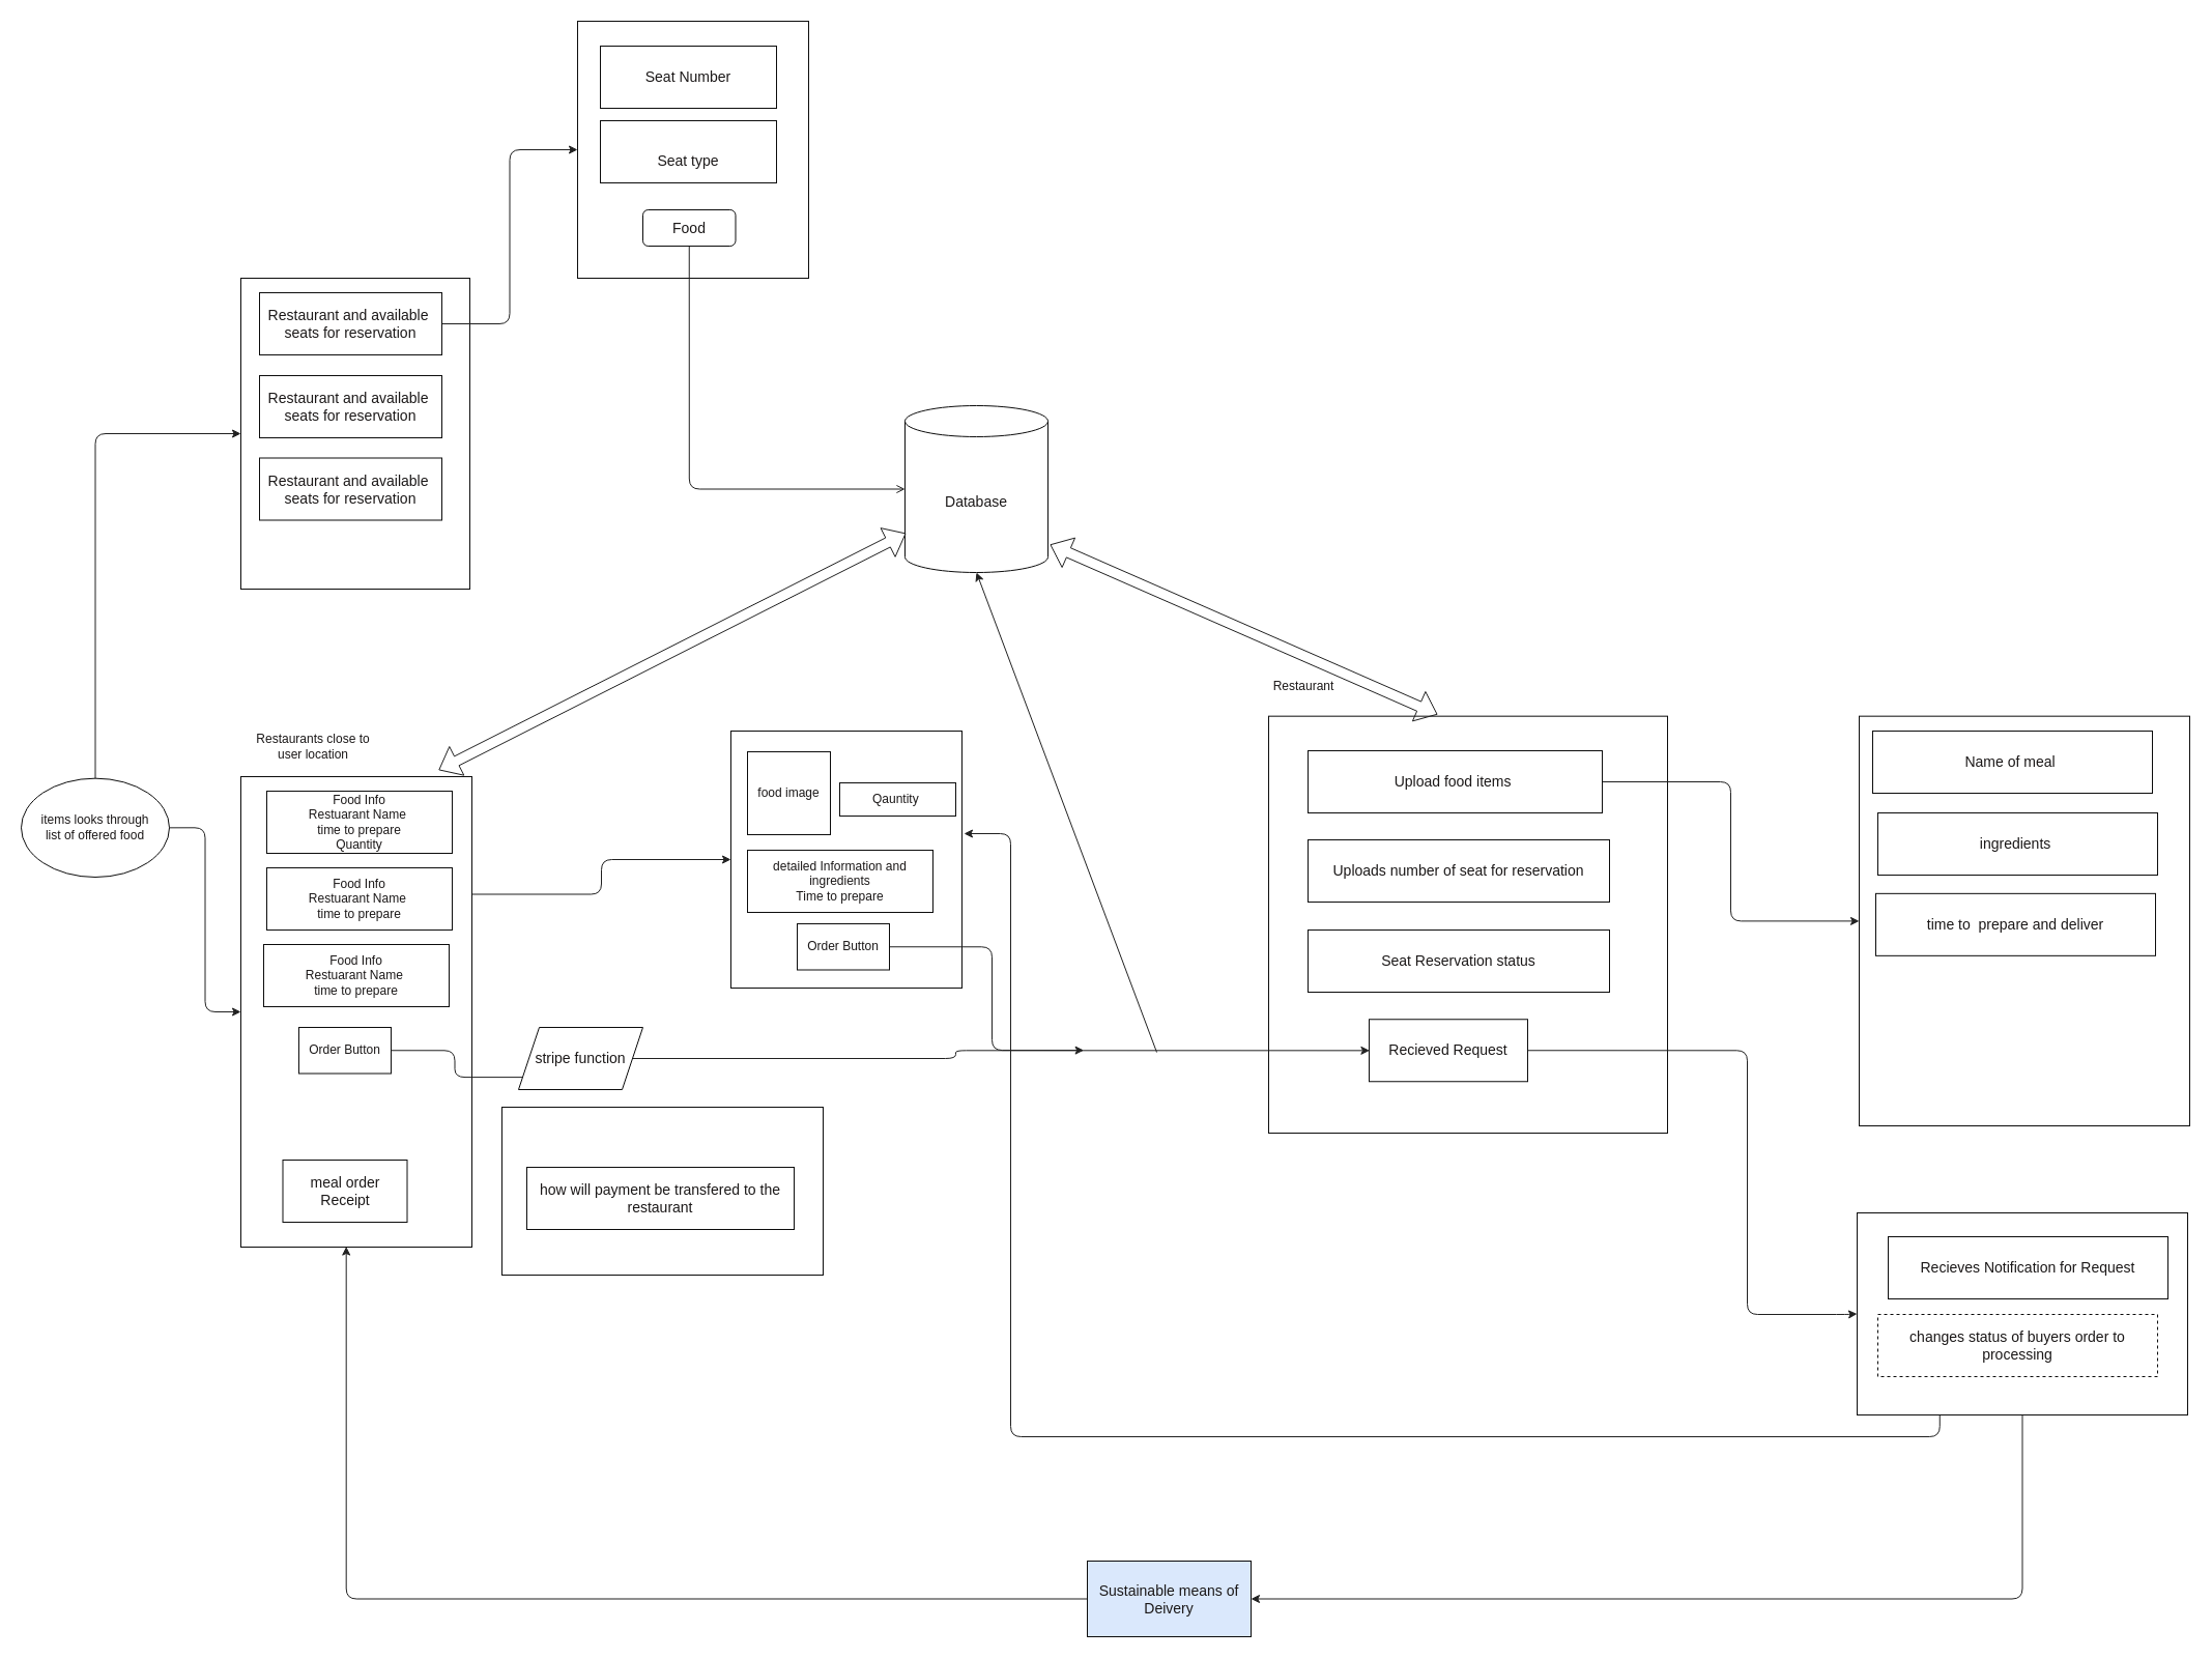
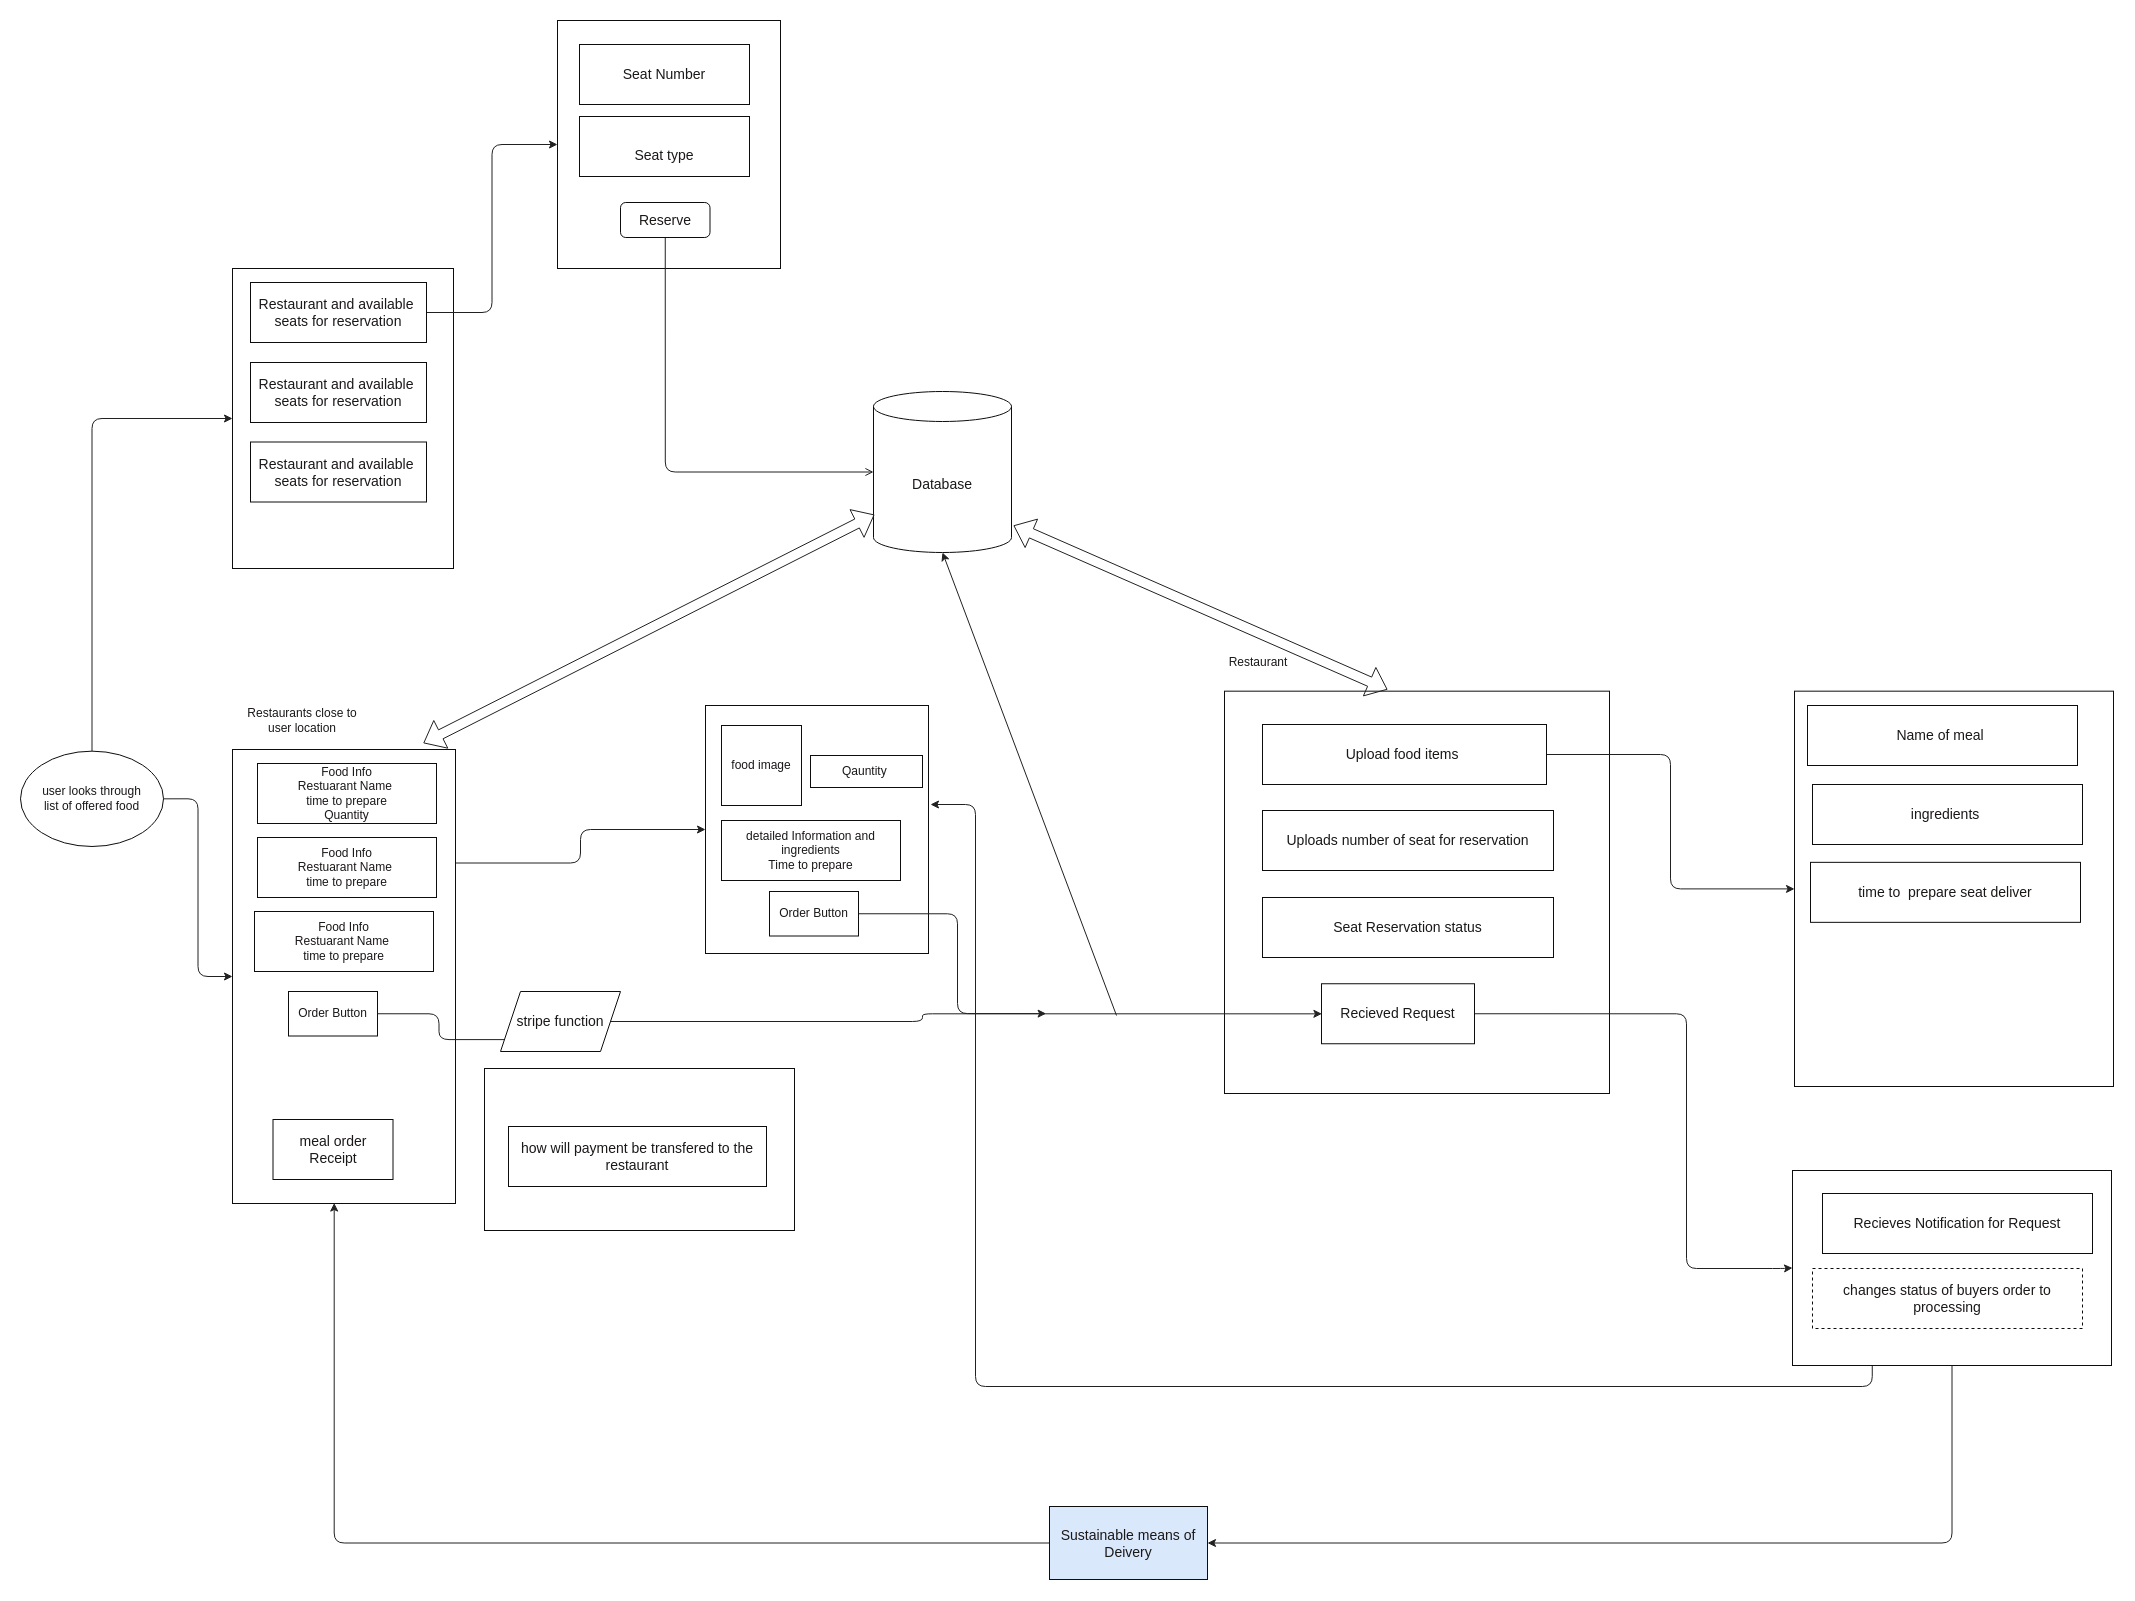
- <mxCell id="54" value="Food" style="rounded=1;whiteSpace=wrap;html=1;strokeColor=#0d0d0d;fontSize=14;fontColor=#1b1818;fillColor=#FFFFFF;" vertex="1" parent="1"><mxGeometry x="620" y="202" width="89.5" height="35" as="geometry" /></mxCell>
+ <mxCell id="54" value="Reserve" style="rounded=1;whiteSpace=wrap;html=1;strokeColor=#0d0d0d;fontSize=14;fontColor=#1b1818;fillColor=#FFFFFF;" vertex="1" parent="1"><mxGeometry x="620" y="202" width="89.5" height="35" as="geometry" /></mxCell>
- <mxCell id="5" value="&lt;font color=&quot;#1b1818&quot;&gt;items looks through &lt;br&gt;list of offered food&lt;/font&gt;" style="ellipse;whiteSpace=wrap;html=1;strokeColor=#0d0d0d;fillColor=#FFFFFF;" vertex="1" parent="1"><mxGeometry x="20" y="750.67" width="143" height="95.33" as="geometry" /></mxCell>
+ <mxCell id="5" value="&lt;font color=&quot;#1b1818&quot;&gt;user looks through &lt;br&gt;list of offered food&lt;/font&gt;" style="ellipse;whiteSpace=wrap;html=1;strokeColor=#0d0d0d;fillColor=#FFFFFF;" vertex="1" parent="1"><mxGeometry x="20" y="750.67" width="143" height="95.33" as="geometry" /></mxCell>
- <mxCell id="31" value="time to&amp;nbsp; prepare and deliver" style="rounded=0;whiteSpace=wrap;html=1;strokeColor=#0d0d0d;fontSize=14;fontColor=#1b1818;fillColor=#FFFFFF;" vertex="1" parent="1"><mxGeometry x="1810" y="861.84" width="270" height="60" as="geometry" /></mxCell>
+ <mxCell id="31" value="time to&amp;nbsp; prepare seat deliver" style="rounded=0;whiteSpace=wrap;html=1;strokeColor=#0d0d0d;fontSize=14;fontColor=#1b1818;fillColor=#FFFFFF;" vertex="1" parent="1"><mxGeometry x="1810" y="861.84" width="270" height="60" as="geometry" /></mxCell>
